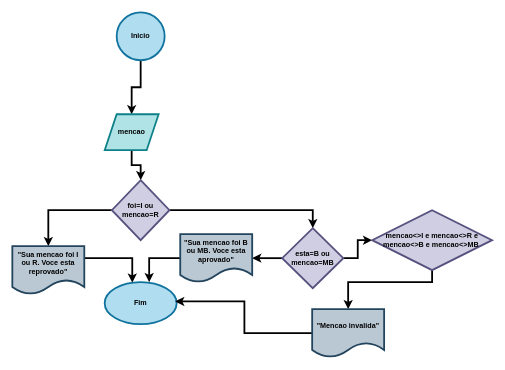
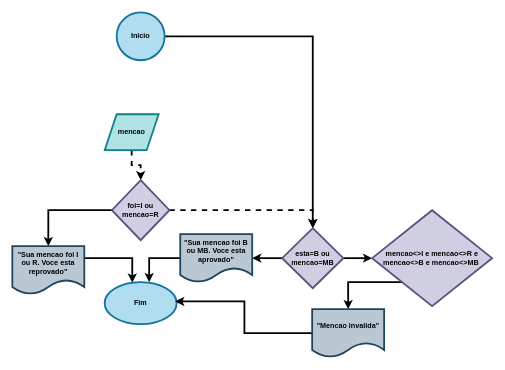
- <mxCell id="2" value="" style="edgeStyle=orthogonalEdgeStyle;rounded=0;orthogonalLoop=1;jettySize=auto;html=1;strokeWidth=3;fontStyle=1" edge="1" parent="1" source="3" target="5"><mxGeometry relative="1" as="geometry" /></mxCell>
+ <mxCell id="2" value="" style="edgeStyle=orthogonalEdgeStyle;rounded=0;orthogonalLoop=1;jettySize=auto;html=1;strokeWidth=3;fontStyle=1;" edge="1" parent="1" source="3" target="14"><mxGeometry relative="1" as="geometry" /></mxCell>
- <mxCell id="4" value="" style="edgeStyle=orthogonalEdgeStyle;rounded=0;orthogonalLoop=1;jettySize=auto;html=1;strokeWidth=3;fontStyle=1" edge="1" parent="1" source="5" target="8"><mxGeometry relative="1" as="geometry" /></mxCell>
+ <mxCell id="4" value="" style="edgeStyle=orthogonalEdgeStyle;rounded=0;orthogonalLoop=1;jettySize=auto;html=1;strokeWidth=3;fontStyle=1;dashed=1;" edge="1" parent="1" source="5" target="8"><mxGeometry relative="1" as="geometry" /></mxCell>
- <mxCell id="7" value="" style="edgeStyle=orthogonalEdgeStyle;rounded=0;orthogonalLoop=1;jettySize=auto;html=1;strokeWidth=3;entryX=0.5;entryY=0;entryDx=0;entryDy=0;" edge="1" parent="1" source="8" target="14"><mxGeometry relative="1" as="geometry"><Array as="points"><mxPoint x="521" y="350" /></Array></mxGeometry></mxCell>
+ <mxCell id="7" value="" style="edgeStyle=orthogonalEdgeStyle;rounded=0;orthogonalLoop=1;jettySize=auto;html=1;strokeWidth=3;entryX=0.5;entryY=0;entryDx=0;entryDy=0;dashed=1;" edge="1" parent="1" source="8" target="14"><mxGeometry relative="1" as="geometry"><Array as="points"><mxPoint x="521" y="350" /></Array></mxGeometry></mxCell>
- <mxCell id="18" value="mencao&amp;lt;&amp;gt;I e mencao&amp;lt;&amp;gt;R e mencao&amp;lt;&amp;gt;B e mencao&amp;lt;&amp;gt;MB&amp;nbsp;" style="rhombus;whiteSpace=wrap;html=1;fillColor=#d0cee2;strokeColor=#56517e;strokeWidth=3;fontStyle=1;" vertex="1" parent="1"><mxGeometry x="620" y="350" width="200" height="100" as="geometry" /></mxCell>
+ <mxCell id="18" value="mencao&amp;lt;&amp;gt;I e mencao&amp;lt;&amp;gt;R e mencao&amp;lt;&amp;gt;B e mencao&amp;lt;&amp;gt;MB&amp;nbsp;" style="rhombus;whiteSpace=wrap;html=1;fillColor=#d0cee2;strokeColor=#56517e;strokeWidth=3;fontStyle=1;" vertex="1" parent="1"><mxGeometry x="620" y="350" width="200" height="160" as="geometry" /></mxCell>
